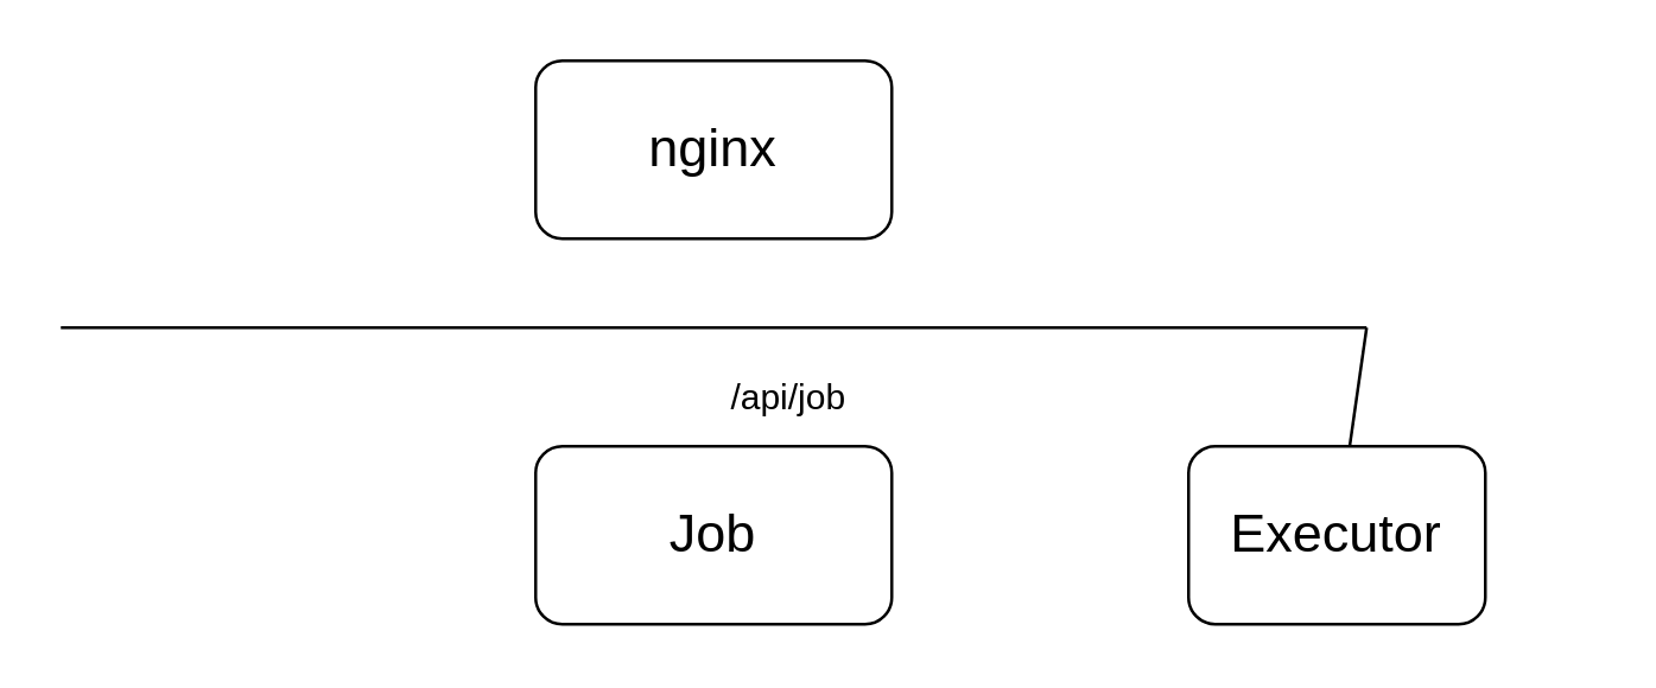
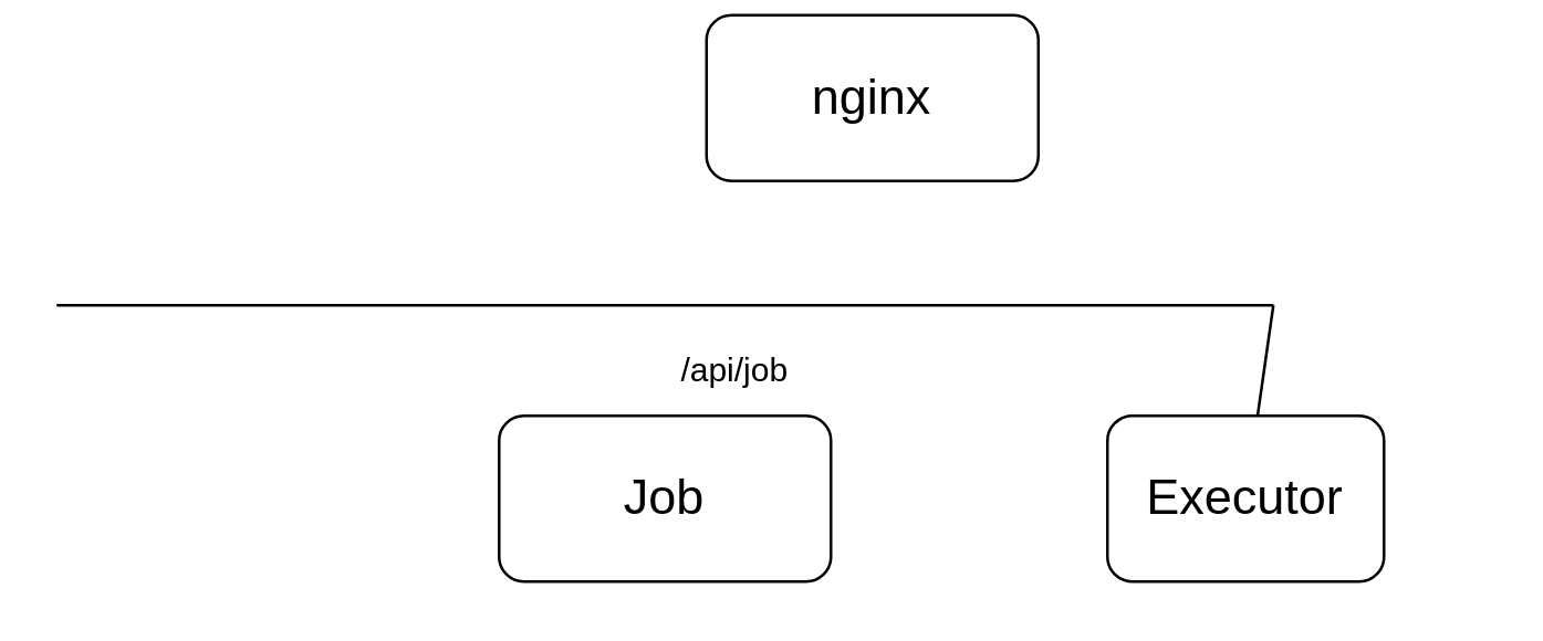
- <mxCell id="2" value="&lt;font style=&quot;font-size: 18px&quot;&gt;nginx&lt;/font&gt;" style="rounded=1;whiteSpace=wrap;html=1;" parent="1" vertex="1"><mxGeometry x="180" y="20" width="120" height="60" as="geometry" /></mxCell>
+ <mxCell id="2" value="&lt;font style=&quot;font-size: 18px&quot;&gt;nginx&lt;/font&gt;" style="rounded=1;whiteSpace=wrap;html=1;" parent="1" vertex="1"><mxGeometry x="255" y="5" width="120" height="60" as="geometry" /></mxCell>
